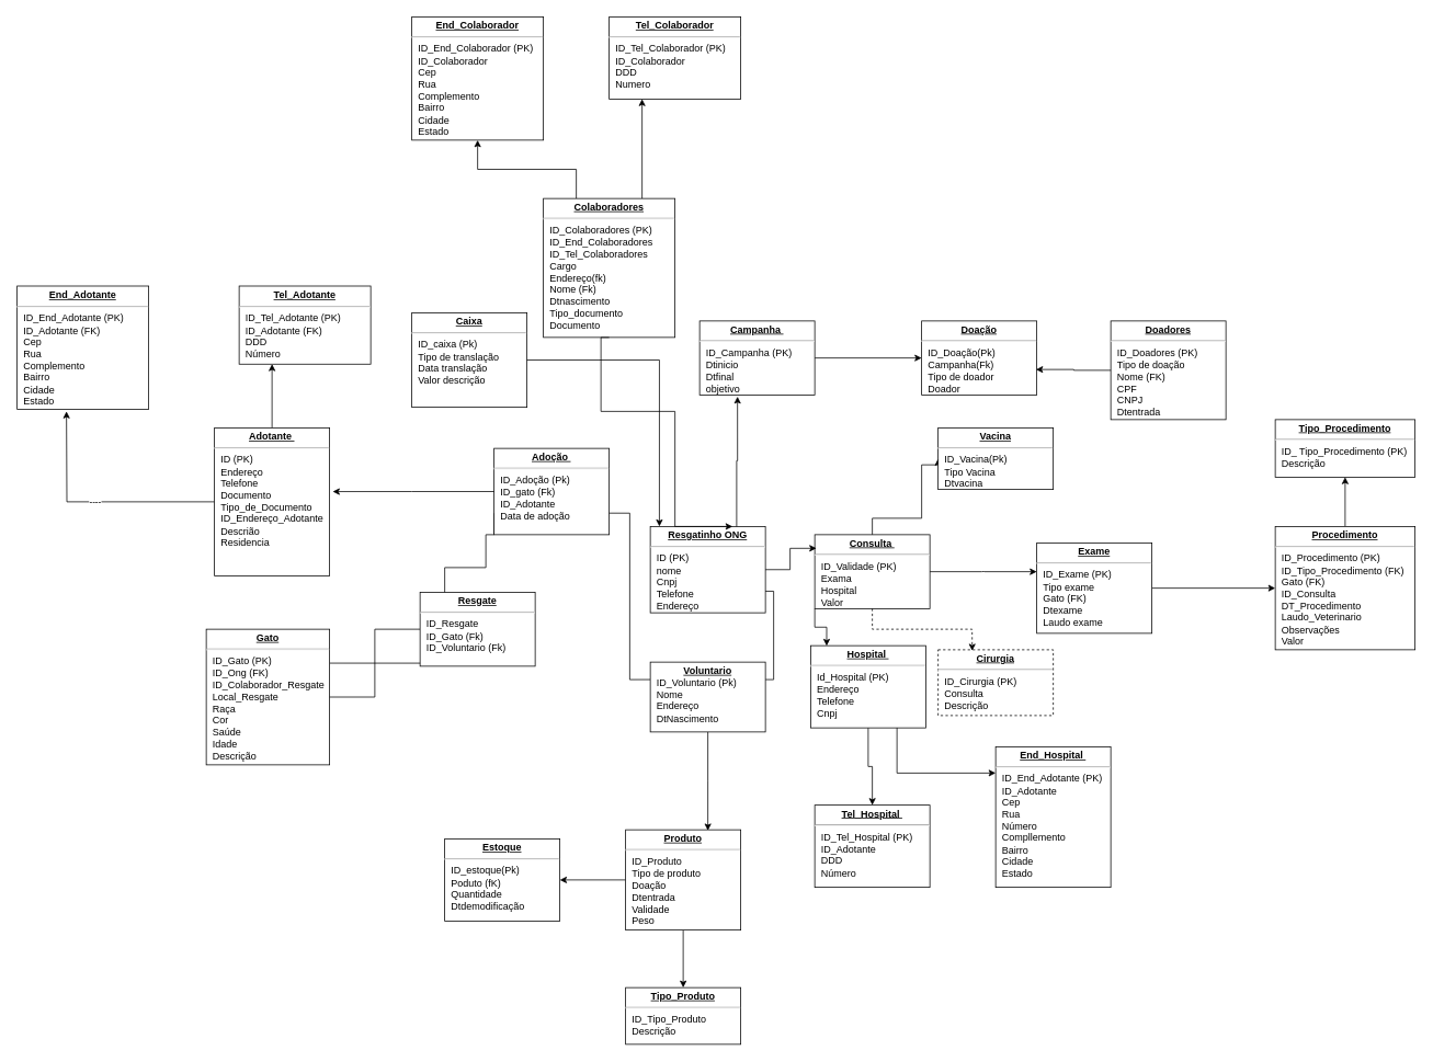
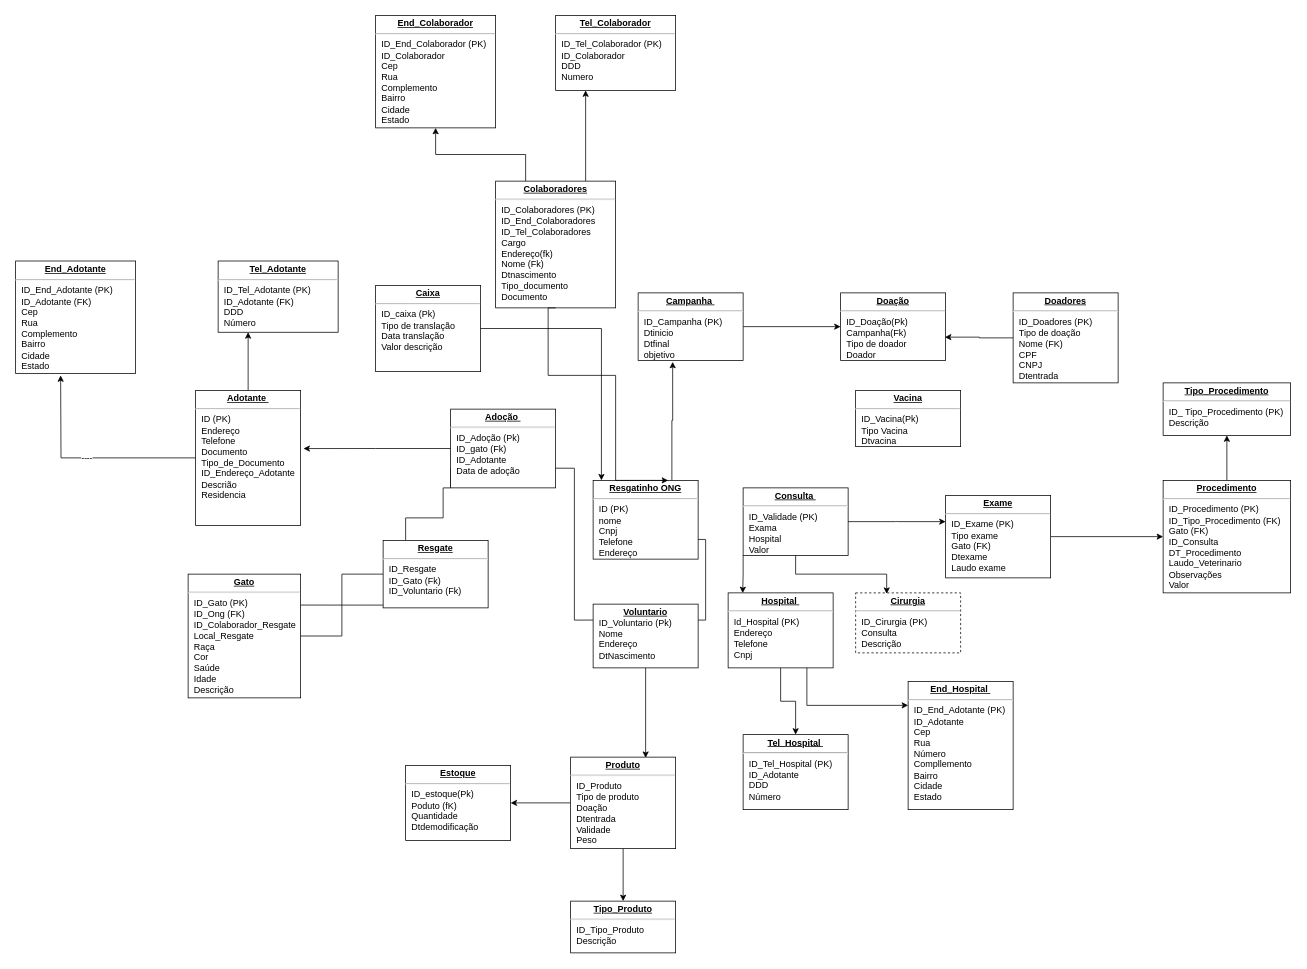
- <mxCell id="22" style="edgeStyle=orthogonalEdgeStyle;rounded=0;orthogonalLoop=1;jettySize=auto;html=1;entryX=0;entryY=0.5;entryDx=0;entryDy=0;" edge="1" parent="1" source="23" target="26"><mxGeometry relative="1" as="geometry"><Array as="points"><mxPoint x="1060" y="630" /><mxPoint x="1120" y="630" /><mxPoint x="1120" y="565" /></Array></mxGeometry></mxCell>
- <mxCell id="34" style="edgeStyle=orthogonalEdgeStyle;rounded=0;orthogonalLoop=1;jettySize=auto;html=1;entryX=0.014;entryY=0.184;entryDx=0;entryDy=0;entryPerimeter=0;" edge="1" parent="1" source="11" target="23"><mxGeometry relative="1" as="geometry" /></mxCell>
- <mxCell id="37" style="edgeStyle=orthogonalEdgeStyle;rounded=0;orthogonalLoop=1;jettySize=auto;html=1;exitX=0.5;exitY=1;exitDx=0;exitDy=0;entryX=0.296;entryY=0.016;entryDx=0;entryDy=0;entryPerimeter=0;dashed=1;" edge="1" parent="1" source="23" target="24"><mxGeometry relative="1" as="geometry" /></mxCell>
+ <mxCell id="37" style="edgeStyle=orthogonalEdgeStyle;rounded=0;orthogonalLoop=1;jettySize=auto;html=1;exitX=0.5;exitY=1;exitDx=0;exitDy=0;entryX=0.296;entryY=0.016;entryDx=0;entryDy=0;entryPerimeter=0;" edge="1" parent="1" source="23" target="24"><mxGeometry relative="1" as="geometry" /></mxCell>
- <mxCell id="17" value="&lt;p style=&quot;margin: 0px ; margin-top: 4px ; text-align: center ; text-decoration: underline&quot;&gt;&lt;b&gt;Hospital&amp;nbsp;&lt;/b&gt;&lt;/p&gt;&lt;hr&gt;&lt;p style=&quot;margin: 0px ; margin-left: 8px&quot;&gt;Id_Hospital (PK)&lt;br&gt;Endereço&lt;br&gt;Telefone&amp;nbsp;&lt;br&gt;Cnpj&amp;nbsp;&lt;br&gt;&lt;br&gt;&lt;br&gt;&lt;/p&gt;" style="verticalAlign=top;align=left;overflow=fill;fontSize=12;fontFamily=Helvetica;html=1;rounded=0;shadow=0;comic=0;labelBackgroundColor=none;strokeWidth=1" vertex="1" parent="1"><mxGeometry x="985" y="785" width="140" height="100" as="geometry" /></mxCell>
+ <mxCell id="17" value="&lt;p style=&quot;margin: 0px ; margin-top: 4px ; text-align: center ; text-decoration: underline&quot;&gt;&lt;b&gt;Hospital&amp;nbsp;&lt;/b&gt;&lt;/p&gt;&lt;hr&gt;&lt;p style=&quot;margin: 0px ; margin-left: 8px&quot;&gt;Id_Hospital (PK)&lt;br&gt;Endereço&lt;br&gt;Telefone&amp;nbsp;&lt;br&gt;Cnpj&amp;nbsp;&lt;br&gt;&lt;br&gt;&lt;br&gt;&lt;/p&gt;" style="verticalAlign=top;align=left;overflow=fill;fontSize=12;fontFamily=Helvetica;html=1;rounded=0;shadow=0;comic=0;labelBackgroundColor=none;strokeWidth=1" vertex="1" parent="1"><mxGeometry x="970" y="790" width="140" height="100" as="geometry" /></mxCell>
